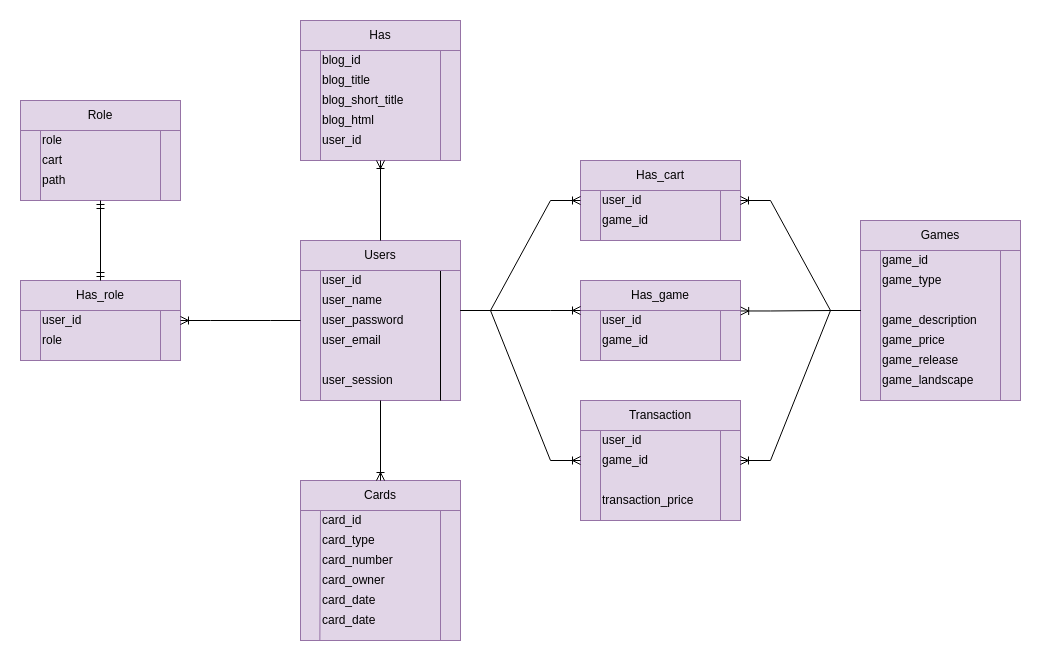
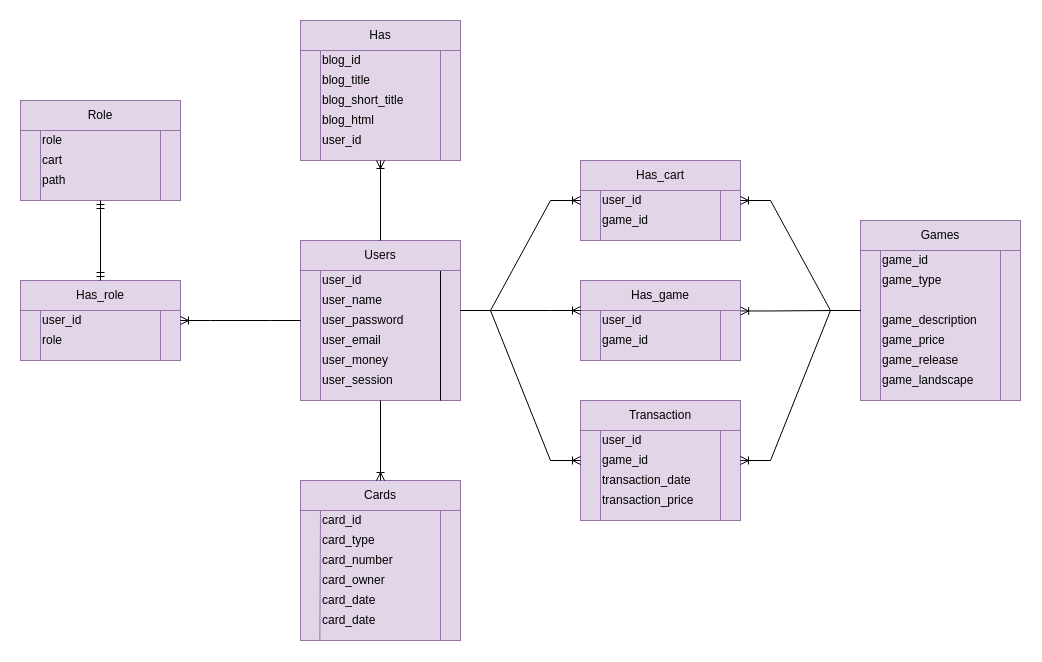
+ <mxCell id="49" value="user_money" style="text;html=1;strokeColor=none;fillColor=none;align=left;verticalAlign=middle;whiteSpace=wrap;rounded=0;" parent="1" vertex="1"><mxGeometry x="320" y="350" width="120" height="20" as="geometry" /></mxCell>
+ <mxCell id="68" value="transaction_date" style="text;html=1;strokeColor=none;fillColor=none;align=left;verticalAlign=middle;whiteSpace=wrap;rounded=0;" parent="1" vertex="1"><mxGeometry x="600" y="470" width="120" height="20" as="geometry" /></mxCell>
